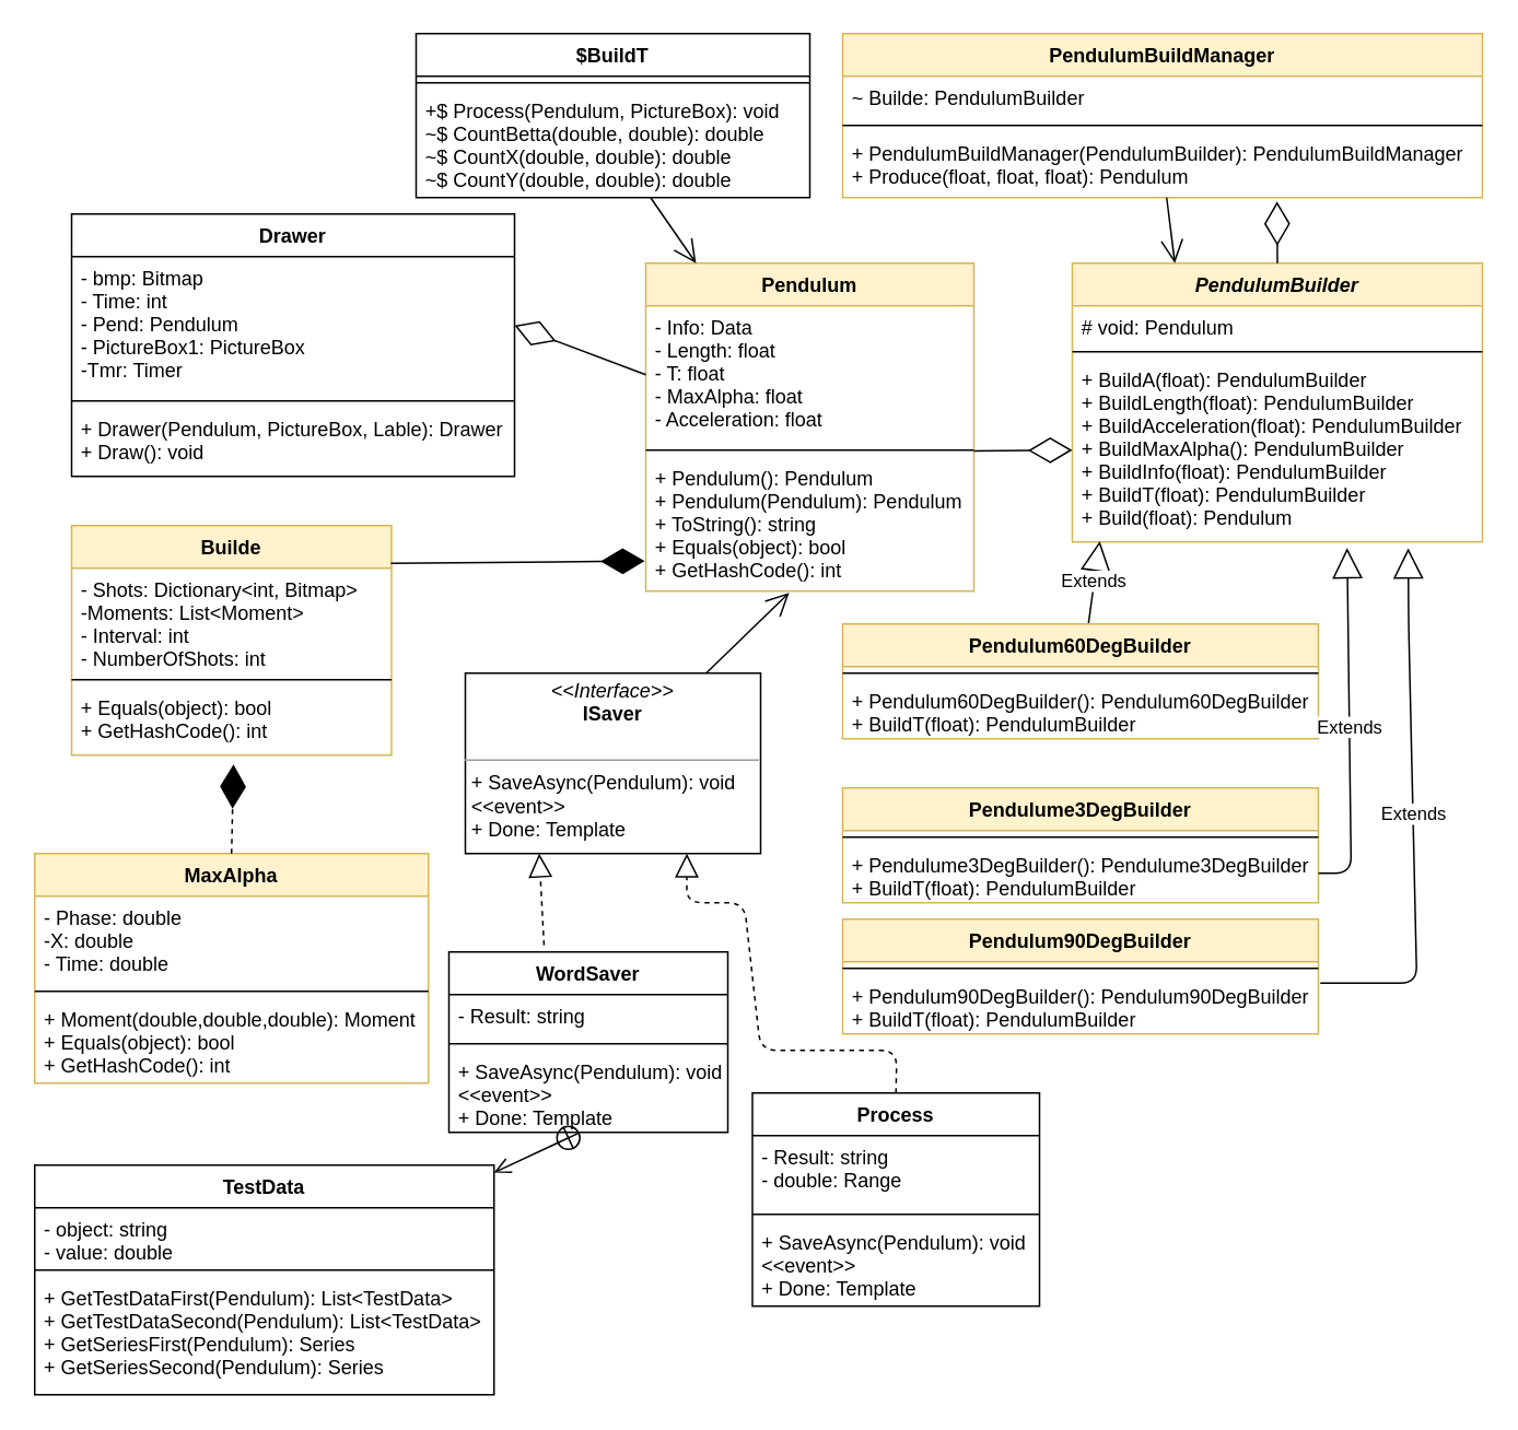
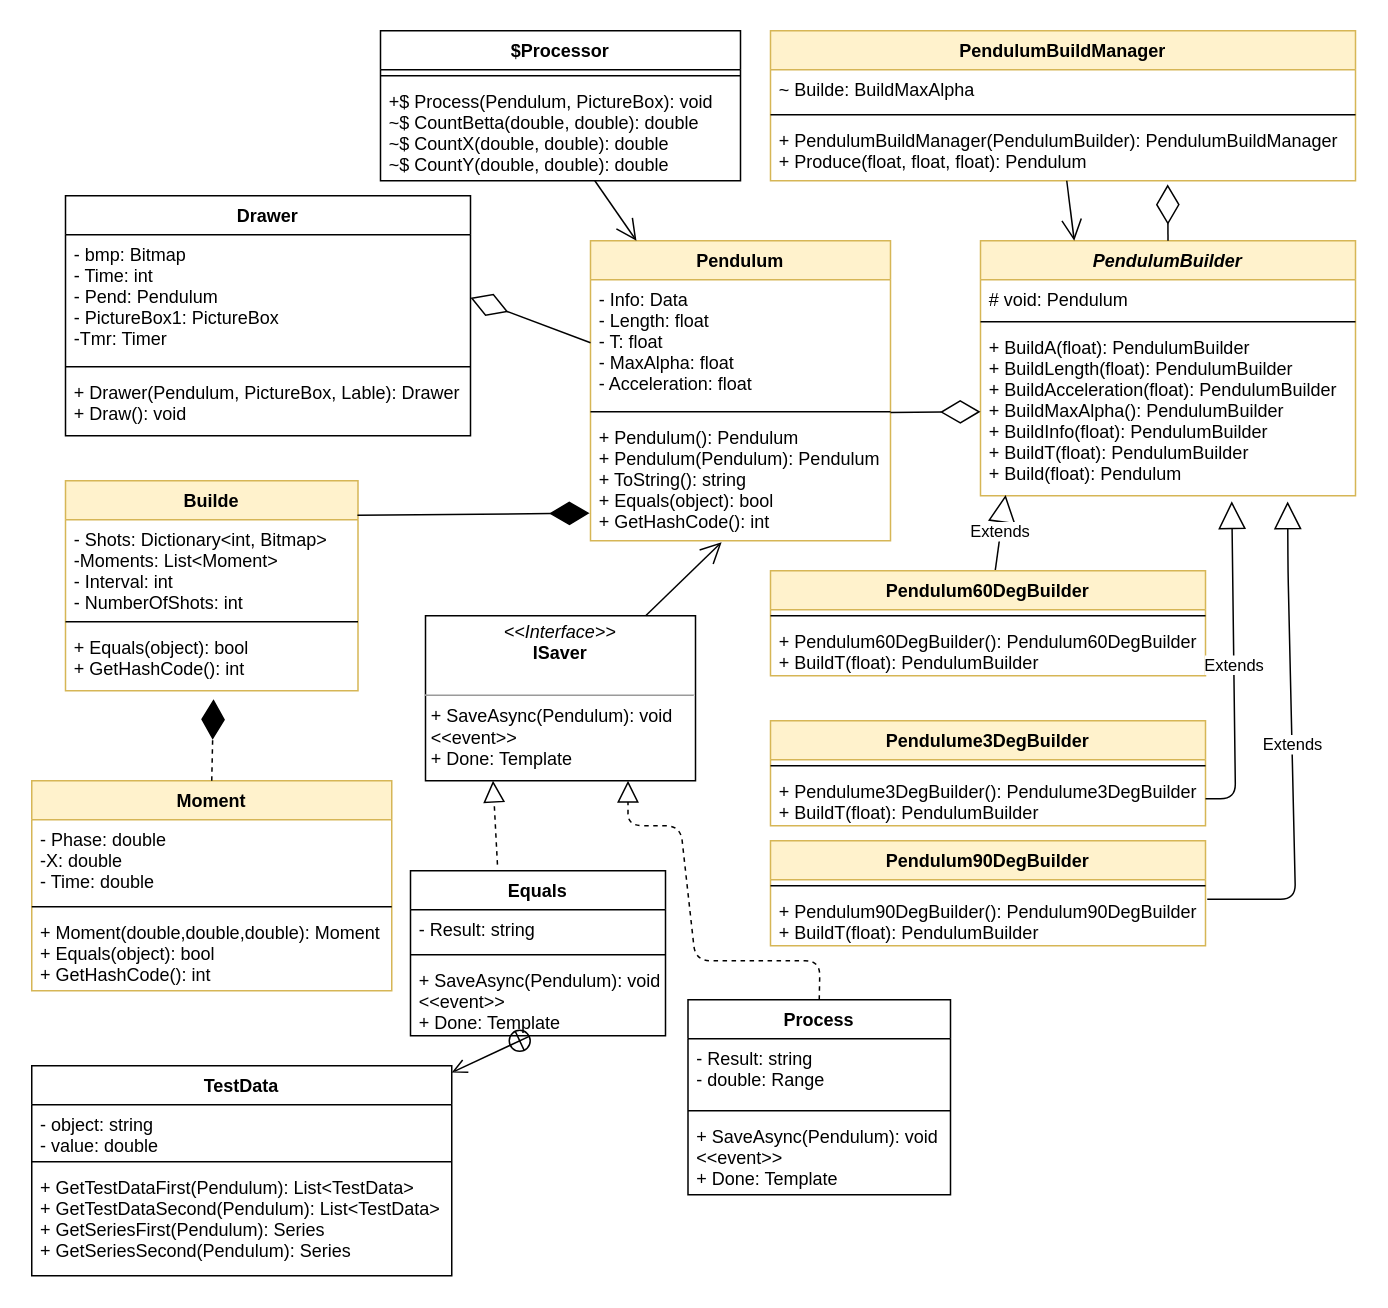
- <mxCell id="26" value="$BuildT" style="swimlane;fontStyle=1;align=center;verticalAlign=top;childLayout=stackLayout;horizontal=1;startSize=26;horizontalStack=0;resizeParent=1;resizeParentMax=0;resizeLast=0;collapsible=1;marginBottom=0;" parent="1" vertex="1"><mxGeometry x="253" y="20" width="240" height="100" as="geometry" /></mxCell>
+ <mxCell id="26" value="$Processor" style="swimlane;fontStyle=1;align=center;verticalAlign=top;childLayout=stackLayout;horizontal=1;startSize=26;horizontalStack=0;resizeParent=1;resizeParentMax=0;resizeLast=0;collapsible=1;marginBottom=0;" parent="1" vertex="1"><mxGeometry x="253" y="20" width="240" height="100" as="geometry" /></mxCell>
- <mxCell id="3" value="~ Builde: PendulumBuilder" style="text;strokeColor=none;fillColor=none;align=left;verticalAlign=top;spacingLeft=4;spacingRight=4;overflow=hidden;rotatable=0;points=[[0,0.5],[1,0.5]];portConstraint=eastwest;" parent="2" vertex="1"><mxGeometry y="26" width="390" height="26" as="geometry" /></mxCell>
+ <mxCell id="3" value="~ Builde: BuildMaxAlpha" style="text;strokeColor=none;fillColor=none;align=left;verticalAlign=top;spacingLeft=4;spacingRight=4;overflow=hidden;rotatable=0;points=[[0,0.5],[1,0.5]];portConstraint=eastwest;" parent="2" vertex="1"><mxGeometry y="26" width="390" height="26" as="geometry" /></mxCell>
- <mxCell id="48" value="MaxAlpha" style="swimlane;fontStyle=1;align=center;verticalAlign=top;childLayout=stackLayout;horizontal=1;startSize=26;horizontalStack=0;resizeParent=1;resizeParentMax=0;resizeLast=0;collapsible=1;marginBottom=0;fillColor=#fff2cc;strokeColor=#d6b656;" vertex="1" parent="1"><mxGeometry x="20.5" y="520" width="240" height="140" as="geometry" /></mxCell>
+ <mxCell id="48" value="Moment" style="swimlane;fontStyle=1;align=center;verticalAlign=top;childLayout=stackLayout;horizontal=1;startSize=26;horizontalStack=0;resizeParent=1;resizeParentMax=0;resizeLast=0;collapsible=1;marginBottom=0;fillColor=#fff2cc;strokeColor=#d6b656;" vertex="1" parent="1"><mxGeometry x="20.5" y="520" width="240" height="140" as="geometry" /></mxCell>
- <mxCell id="22" value="WordSaver&#10;" style="swimlane;fontStyle=1;align=center;verticalAlign=top;childLayout=stackLayout;horizontal=1;startSize=26;horizontalStack=0;resizeParent=1;resizeParentMax=0;resizeLast=0;collapsible=1;marginBottom=0;" parent="1" vertex="1"><mxGeometry x="273" y="580" width="170" height="110" as="geometry" /></mxCell>
+ <mxCell id="22" value="Equals&#10;" style="swimlane;fontStyle=1;align=center;verticalAlign=top;childLayout=stackLayout;horizontal=1;startSize=26;horizontalStack=0;resizeParent=1;resizeParentMax=0;resizeLast=0;collapsible=1;marginBottom=0;" parent="1" vertex="1"><mxGeometry x="273" y="580" width="170" height="110" as="geometry" /></mxCell>
